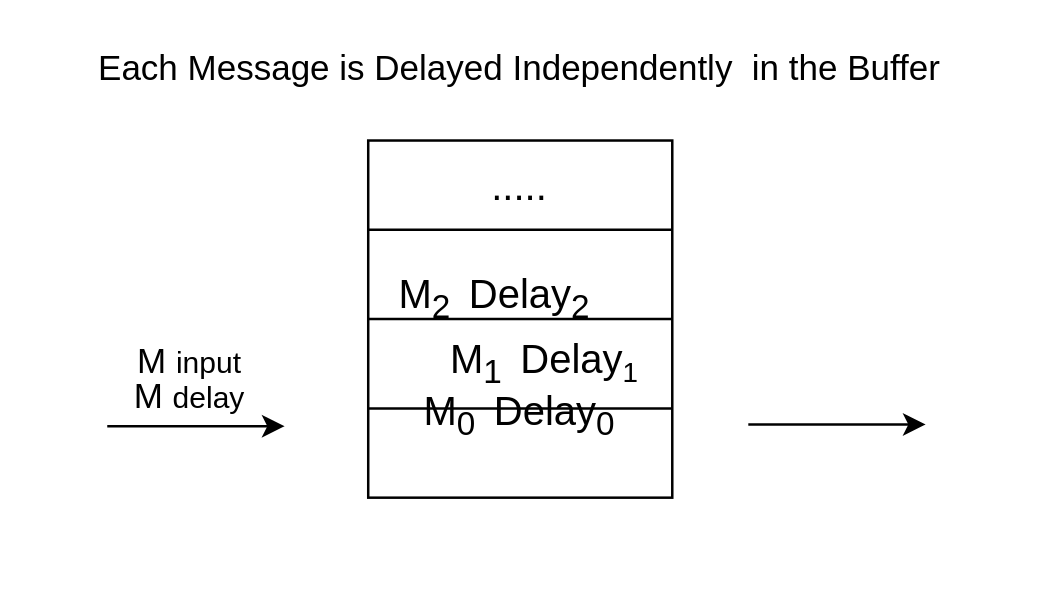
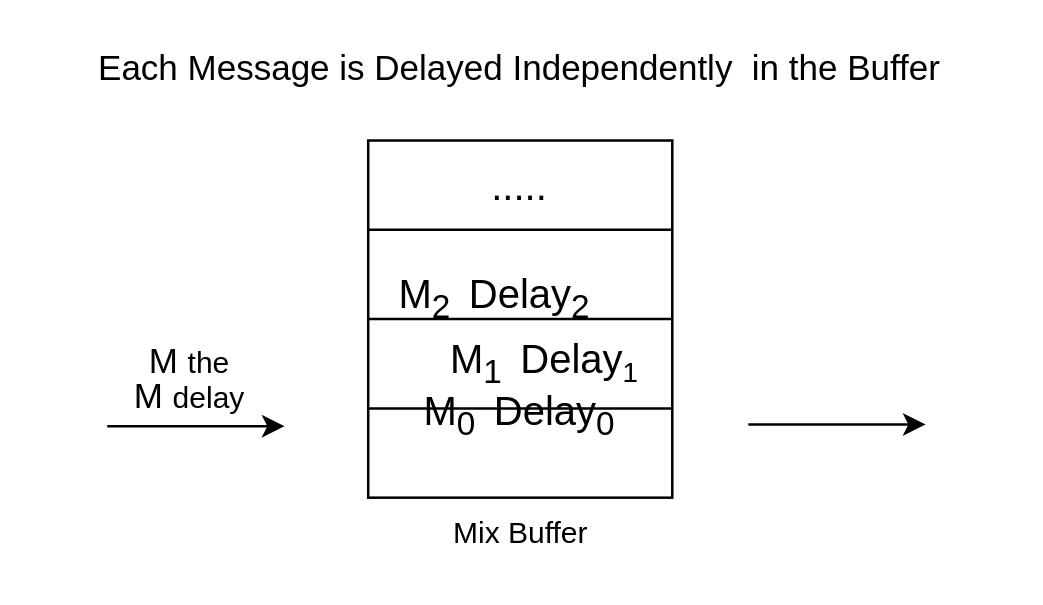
- <mxCell id="11" value="&lt;font&gt;&lt;font style=&quot;font-size: 14px&quot;&gt;Μ&amp;nbsp;&lt;/font&gt;&lt;font style=&quot;font-size: 12px&quot;&gt;input&lt;/font&gt;&lt;/font&gt;" style="text;html=1;strokeColor=none;fillColor=none;align=center;verticalAlign=middle;whiteSpace=wrap;rounded=0;" parent="2" vertex="1"><mxGeometry x="35.473" y="116.429" width="40.541" height="14.286" as="geometry" /></mxCell>
+ <mxCell id="11" value="&lt;font&gt;&lt;font style=&quot;font-size: 14px&quot;&gt;Μ&amp;nbsp;&lt;/font&gt;&lt;font style=&quot;font-size: 12px&quot;&gt;the&lt;/font&gt;&lt;/font&gt;" style="text;html=1;strokeColor=none;fillColor=none;align=center;verticalAlign=middle;whiteSpace=wrap;rounded=0;" parent="2" vertex="1"><mxGeometry x="35.473" y="116.429" width="40.541" height="14.286" as="geometry" /></mxCell>
+ <mxCell id="13" value="&lt;font style=&quot;font-size: 12px&quot;&gt;Mix Buffer&lt;/font&gt;" style="text;html=1;strokeColor=none;fillColor=none;align=center;verticalAlign=middle;whiteSpace=wrap;rounded=0;" parent="2" vertex="1"><mxGeometry x="126.689" y="185.714" width="121.622" height="14.286" as="geometry" /></mxCell>
